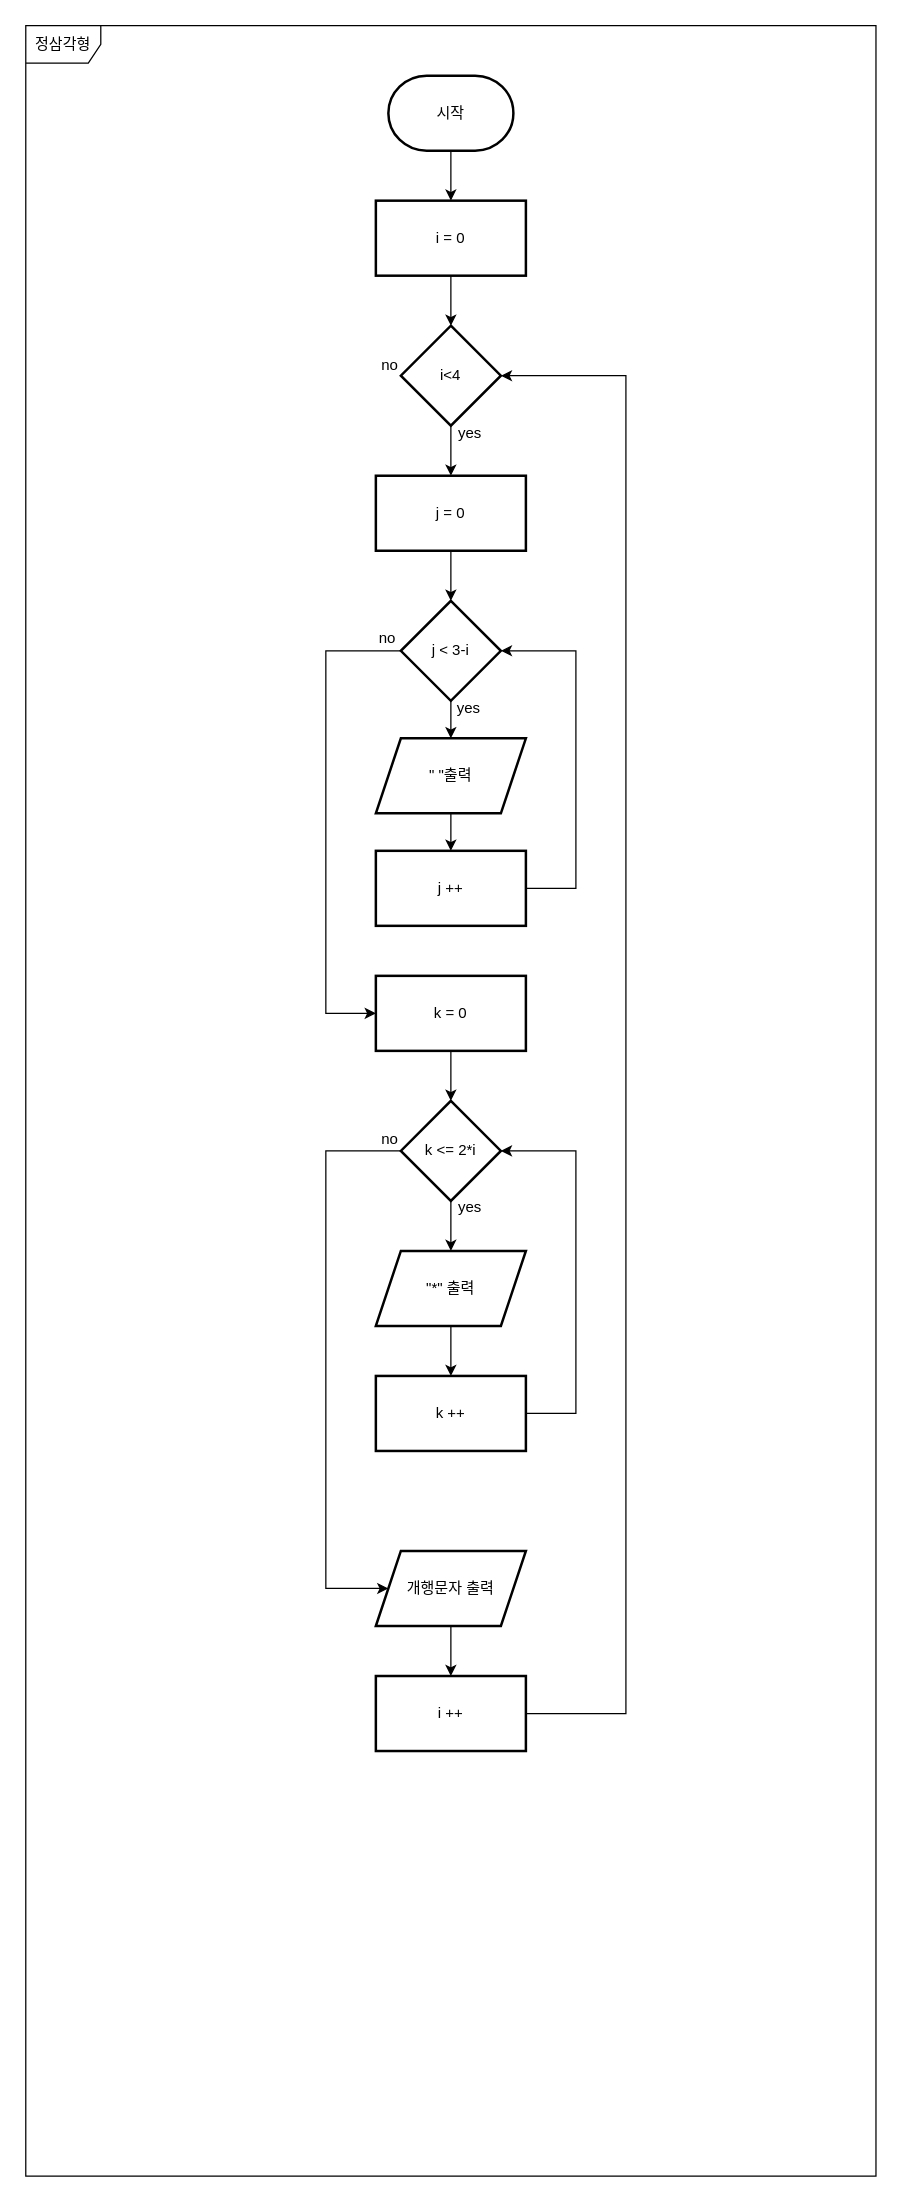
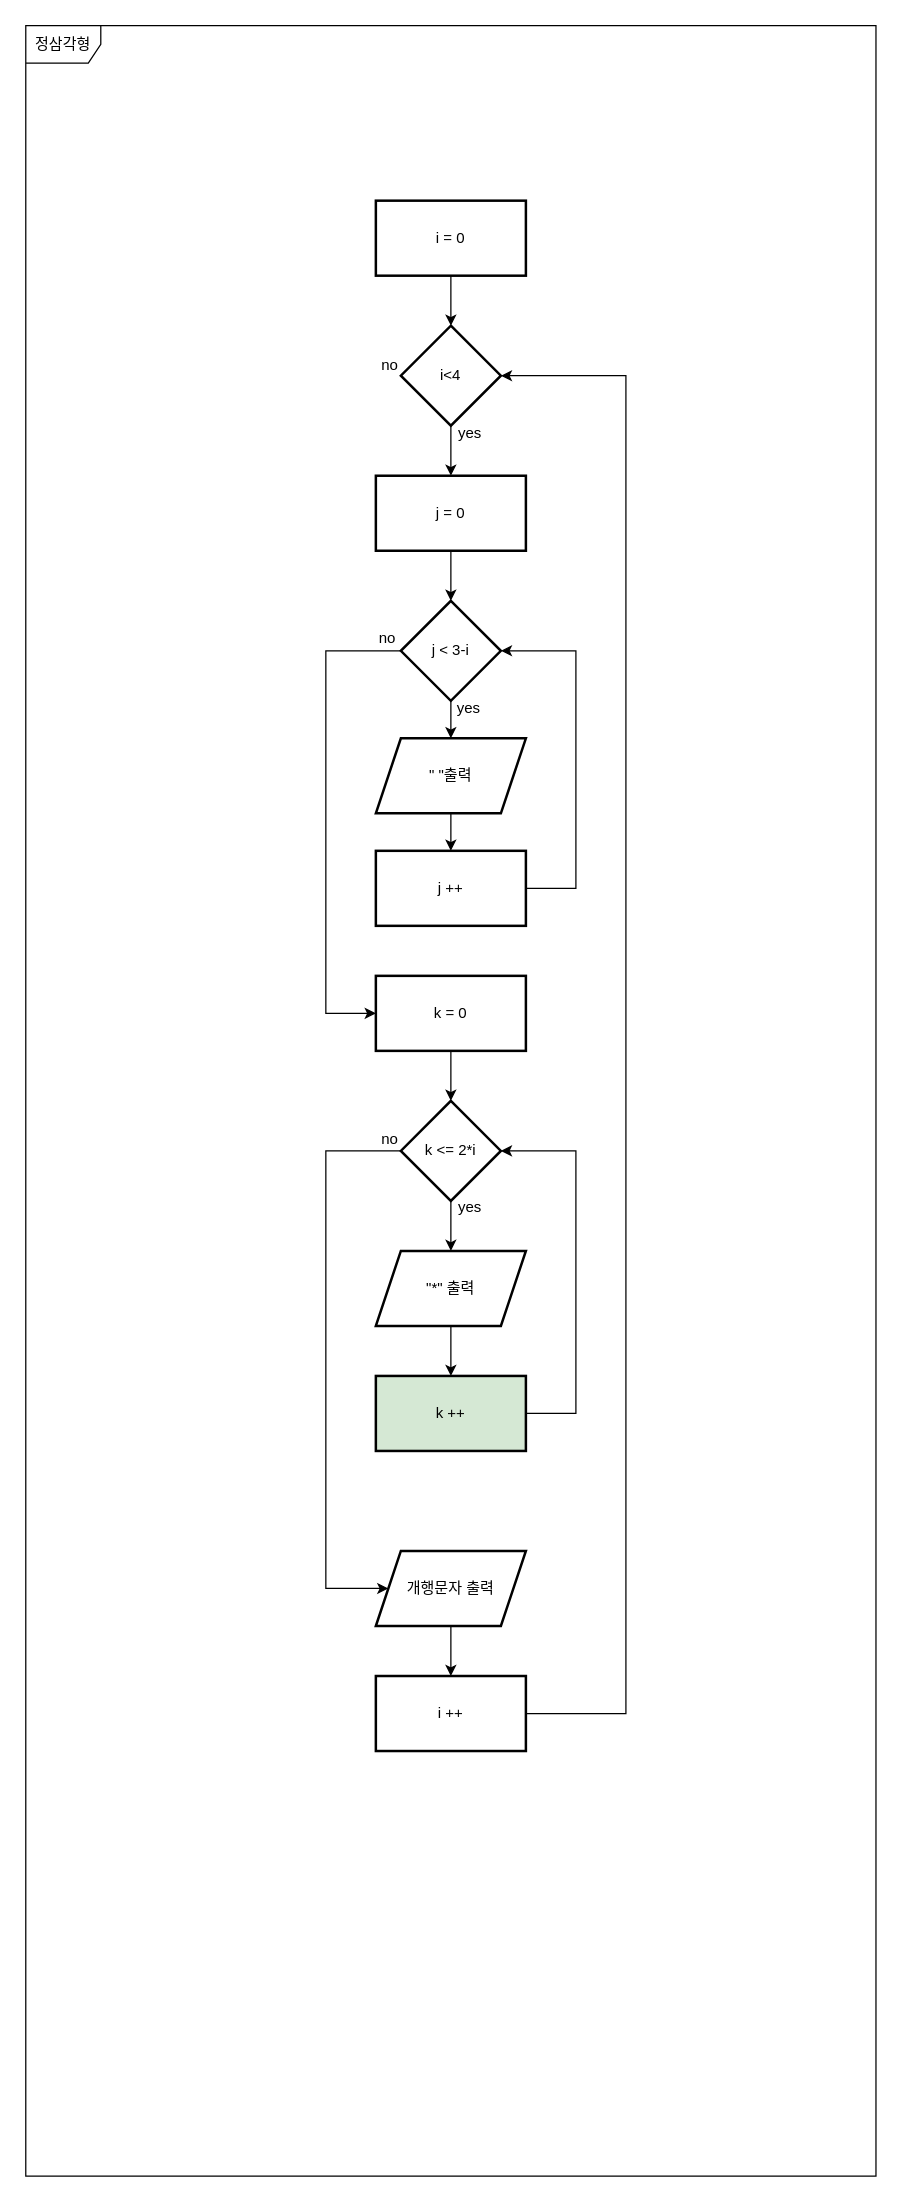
- <mxCell id="4" value="시작" style="strokeWidth=2;html=1;shape=mxgraph.flowchart.terminator;whiteSpace=wrap;" vertex="1" parent="1"><mxGeometry x="310" y="60" width="100" height="60" as="geometry" /></mxCell>
- <mxCell id="3" value="" style="edgeStyle=orthogonalEdgeStyle;rounded=0;orthogonalLoop=1;jettySize=auto;html=1;" edge="1" parent="1" source="4" target="6"><mxGeometry relative="1" as="geometry" /></mxCell>
- <mxCell id="30" value="k ++" style="whiteSpace=wrap;html=1;strokeWidth=2;" vertex="1" parent="1"><mxGeometry x="300" y="1100" width="120" height="60" as="geometry" /></mxCell>
+ <mxCell id="30" value="k ++" style="whiteSpace=wrap;html=1;strokeWidth=2;fillColor=#d5e8d4;" vertex="1" parent="1"><mxGeometry x="300" y="1100" width="120" height="60" as="geometry" /></mxCell>
